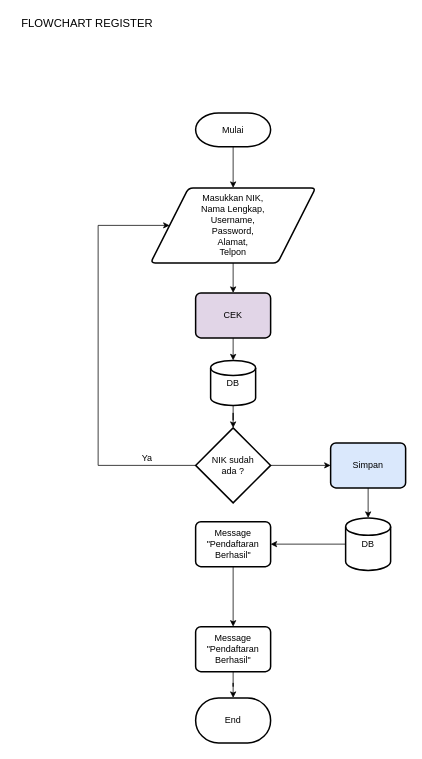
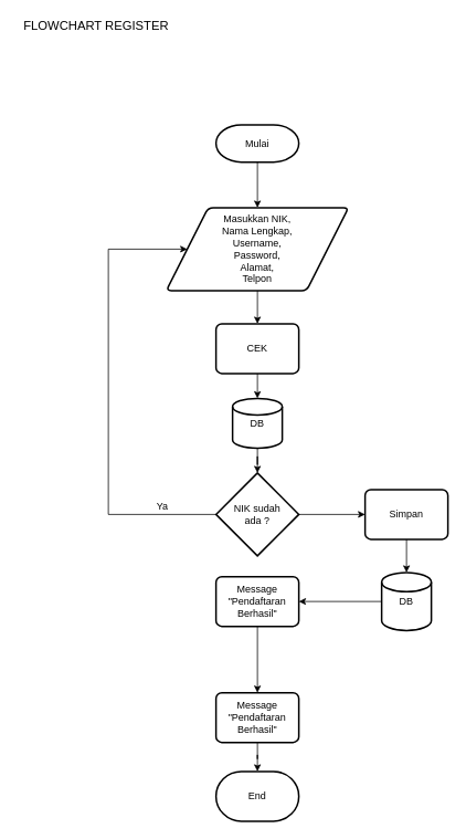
- <mxCell id="9" value="CEK" style="rounded=1;whiteSpace=wrap;html=1;absoluteArcSize=1;arcSize=14;strokeWidth=2;fillColor=#e1d5e7;" vertex="1" parent="1"><mxGeometry x="260" y="390" width="100" height="60" as="geometry" /></mxCell>
+ <mxCell id="9" value="CEK" style="rounded=1;whiteSpace=wrap;html=1;absoluteArcSize=1;arcSize=14;strokeWidth=2;" vertex="1" parent="1"><mxGeometry x="260" y="390" width="100" height="60" as="geometry" /></mxCell>
- <mxCell id="15" value="Simpan" style="rounded=1;whiteSpace=wrap;html=1;absoluteArcSize=1;arcSize=14;strokeWidth=2;fillColor=#dae8fc;" vertex="1" parent="1"><mxGeometry x="440" y="590" width="100" height="60" as="geometry" /></mxCell>
+ <mxCell id="15" value="Simpan" style="rounded=1;whiteSpace=wrap;html=1;absoluteArcSize=1;arcSize=14;strokeWidth=2;" vertex="1" parent="1"><mxGeometry x="440" y="590" width="100" height="60" as="geometry" /></mxCell>
